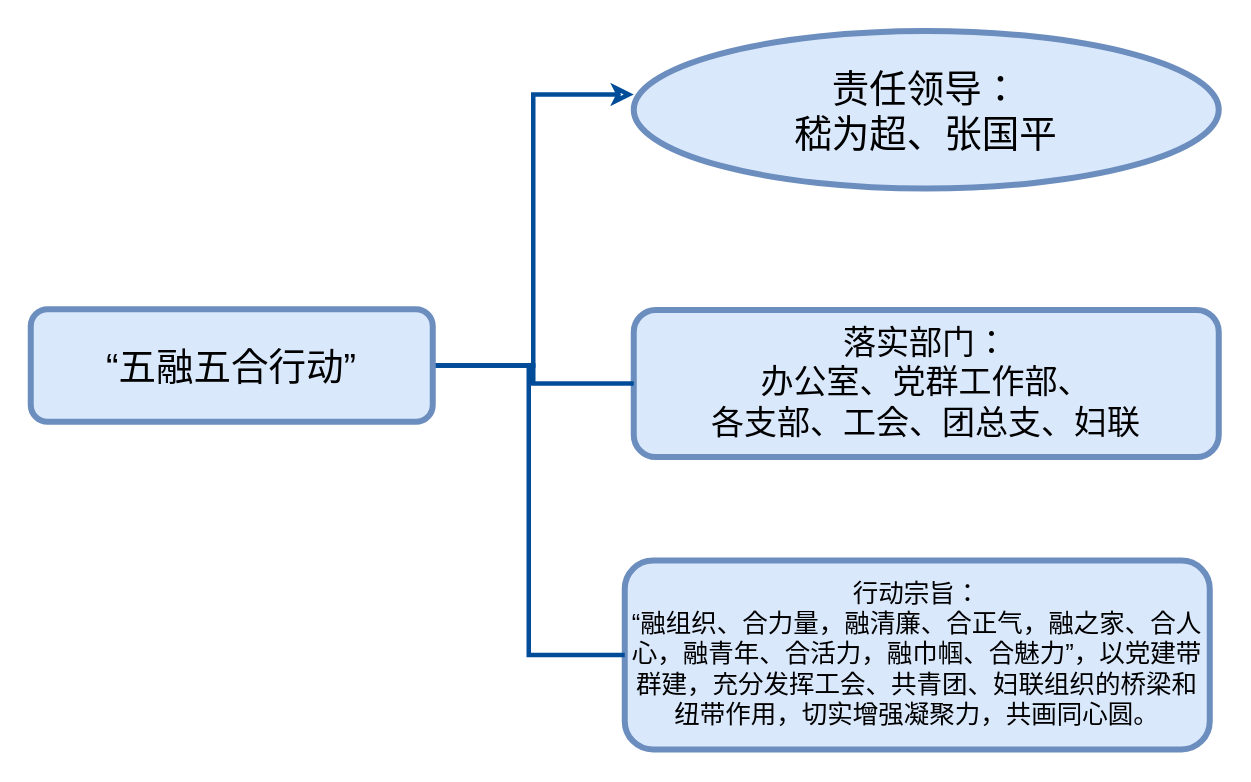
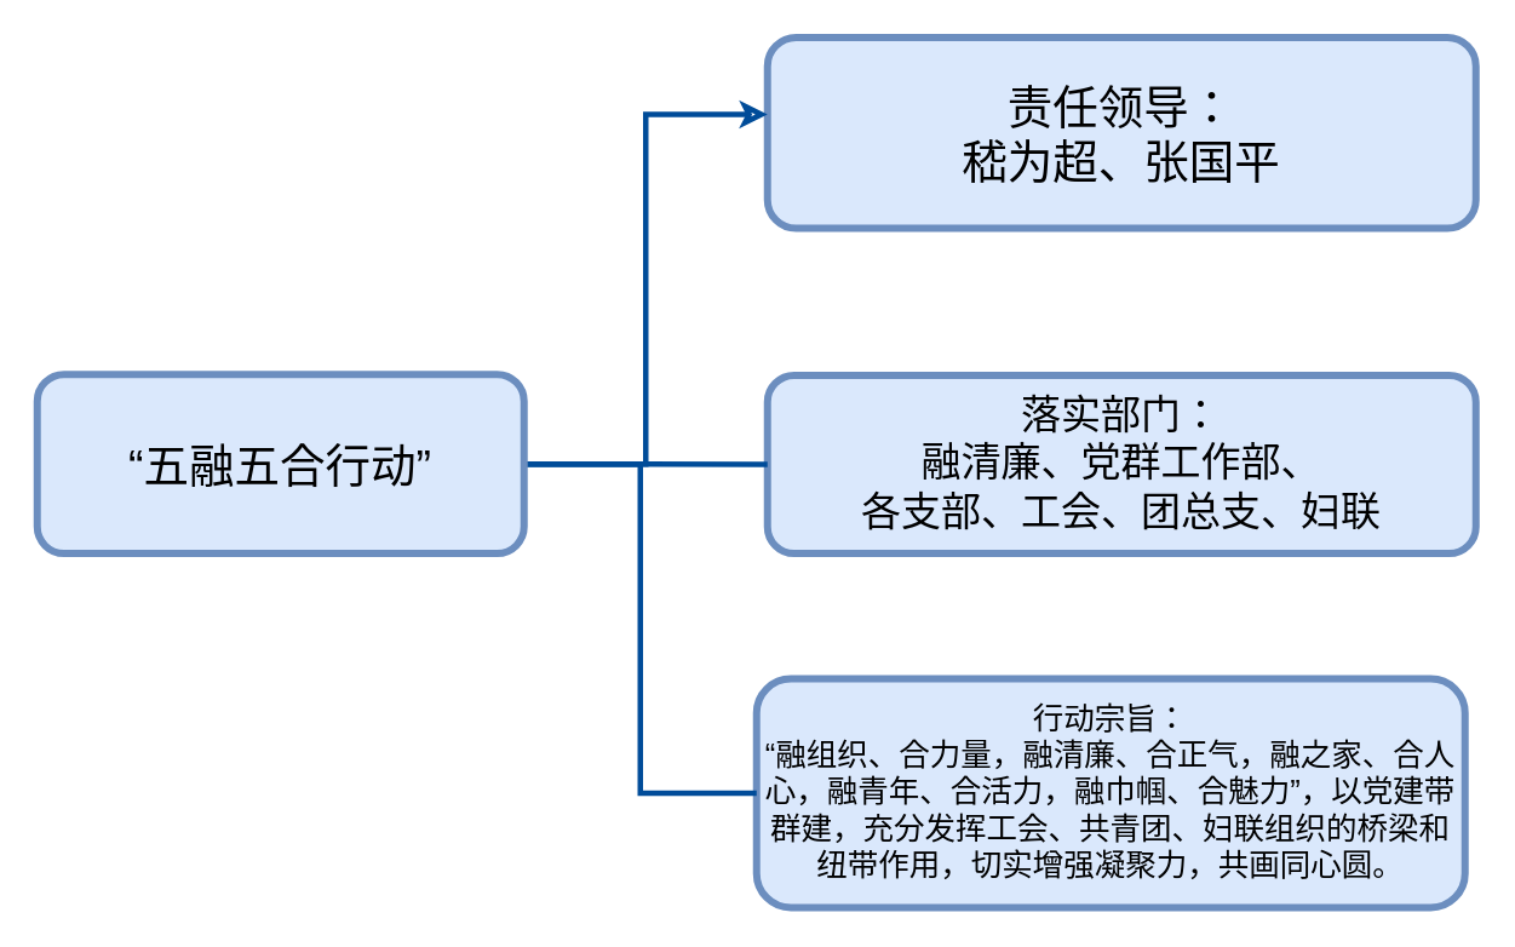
- <mxCell id="2" value="责任领导：&lt;br style=&quot;font-size: 25px;&quot;&gt;嵇为超、张国平" style="ellipse;whiteSpace=wrap;html=1;fillColor=#dae8fc;strokeColor=#6c8ebf;fontSize=25;strokeWidth=4;" parent="1" vertex="1"><mxGeometry x="422" y="20" width="390" height="105" as="geometry" /></mxCell>
+ <mxCell id="2" value="责任领导：&lt;br style=&quot;font-size: 25px;&quot;&gt;嵇为超、张国平" style="rounded=1;whiteSpace=wrap;html=1;fillColor=#dae8fc;strokeColor=#6c8ebf;fontSize=25;strokeWidth=4;" parent="1" vertex="1"><mxGeometry x="422" y="20" width="390" height="105" as="geometry" /></mxCell>
- <mxCell id="8" value="“五融五合行动”" style="rounded=1;whiteSpace=wrap;html=1;fillColor=#dae8fc;strokeColor=#6c8ebf;fontSize=25;strokeWidth=4;" parent="1" vertex="1"><mxGeometry x="20" y="205.5" width="268" height="75" as="geometry" /></mxCell>
+ <mxCell id="8" value="“五融五合行动”" style="rounded=1;whiteSpace=wrap;html=1;fillColor=#dae8fc;strokeColor=#6c8ebf;fontSize=25;strokeWidth=4;" parent="1" vertex="1"><mxGeometry x="20" y="205.5" width="268" height="98.5" as="geometry" /></mxCell>
- <mxCell id="3" value="落实部门：&lt;br style=&quot;font-size: 22px;&quot;&gt;办公室、党群工作部、&lt;br style=&quot;font-size: 22px;&quot;&gt;各支部、工会、团总支、妇联" style="rounded=1;whiteSpace=wrap;html=1;fillColor=#dae8fc;strokeColor=#6c8ebf;fontSize=22;strokeWidth=4;" parent="1" vertex="1"><mxGeometry x="422" y="206" width="390" height="98" as="geometry" /></mxCell>
+ <mxCell id="3" value="落实部门：&lt;br style=&quot;font-size: 22px;&quot;&gt;融清廉、党群工作部、&lt;br style=&quot;font-size: 22px;&quot;&gt;各支部、工会、团总支、妇联" style="rounded=1;whiteSpace=wrap;html=1;fillColor=#dae8fc;strokeColor=#6c8ebf;fontSize=22;strokeWidth=4;" parent="1" vertex="1"><mxGeometry x="422" y="206" width="390" height="98" as="geometry" /></mxCell>
